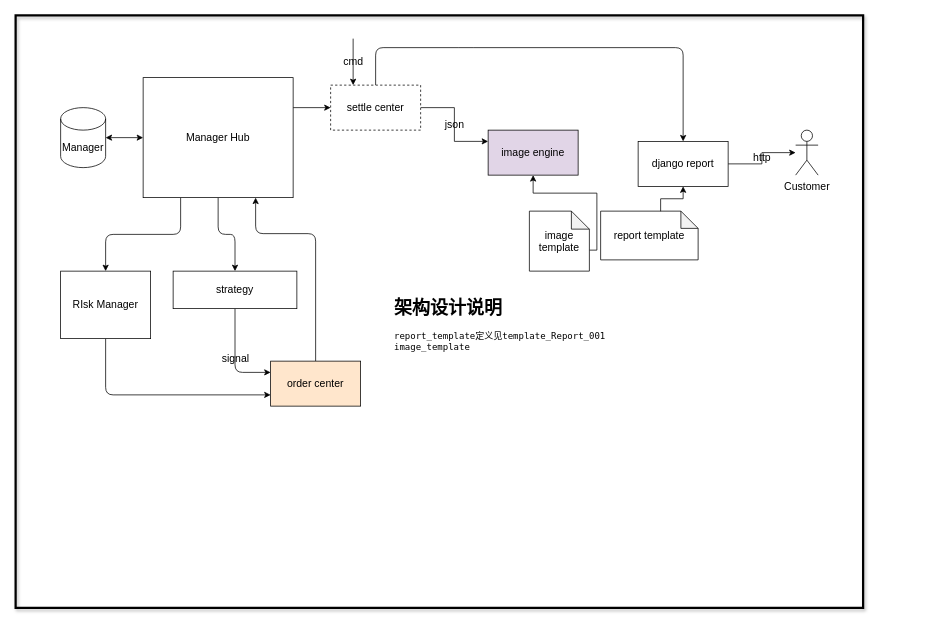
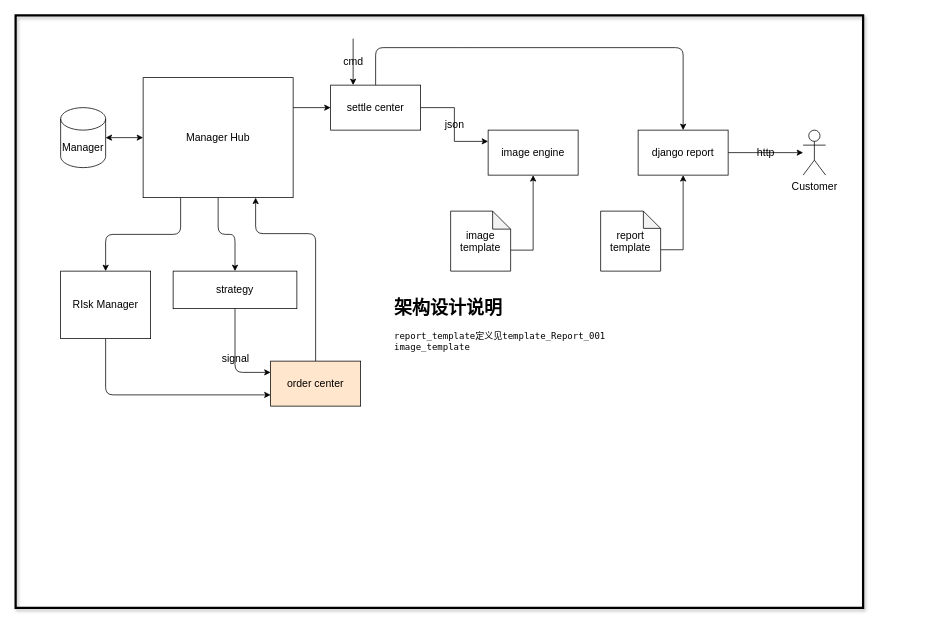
- <mxCell id="25" value="settle center" style="rounded=0;whiteSpace=wrap;html=1;fontFamily=Helvetica;fontSize=14;fontColor=#000000;strokeColor=#000000;fillColor=#FFFFFF;dashed=1;" parent="1" vertex="1"><mxGeometry x="440" y="113" width="120" height="60" as="geometry" /></mxCell>
+ <mxCell id="25" value="settle center" style="rounded=0;whiteSpace=wrap;html=1;fontFamily=Helvetica;fontSize=14;fontColor=#000000;strokeColor=#000000;fillColor=#FFFFFF;" parent="1" vertex="1"><mxGeometry x="440" y="113" width="120" height="60" as="geometry" /></mxCell>
- <mxCell id="5" value="image engine" style="rounded=0;whiteSpace=wrap;html=1;fontFamily=Helvetica;fontSize=14;fontColor=#000000;strokeColor=#000000;fillColor=#e1d5e7;" parent="1" vertex="1"><mxGeometry x="650" y="173" width="120" height="60" as="geometry" /></mxCell>
+ <mxCell id="5" value="image engine" style="rounded=0;whiteSpace=wrap;html=1;fontFamily=Helvetica;fontSize=14;fontColor=#000000;strokeColor=#000000;fillColor=#FFFFFF;" parent="1" vertex="1"><mxGeometry x="650" y="173" width="120" height="60" as="geometry" /></mxCell>
- <mxCell id="8" value="Customer" style="shape=umlActor;verticalLabelPosition=bottom;verticalAlign=top;html=1;outlineConnect=0;fontFamily=Helvetica;fontSize=14;fontColor=#000000;strokeColor=#000000;fillColor=#FFFFFF;rounded=0;" parent="1" vertex="1"><mxGeometry x="1060" y="173" width="30" height="60" as="geometry" /></mxCell>
+ <mxCell id="8" value="Customer" style="shape=umlActor;verticalLabelPosition=bottom;verticalAlign=top;html=1;outlineConnect=0;fontFamily=Helvetica;fontSize=14;fontColor=#000000;strokeColor=#000000;fillColor=#FFFFFF;rounded=0;" parent="1" vertex="1"><mxGeometry x="1070" y="173" width="30" height="60" as="geometry" /></mxCell>
- <mxCell id="4" value="django report" style="rounded=0;whiteSpace=wrap;html=1;fillColor=#FFFFFF;fontColor=#000000;strokeColor=#000000;fontSize=14;" parent="1" vertex="1"><mxGeometry x="850" y="188" width="120" height="60" as="geometry" /></mxCell>
+ <mxCell id="4" value="django report" style="rounded=0;whiteSpace=wrap;html=1;fillColor=#FFFFFF;fontColor=#000000;strokeColor=#000000;fontSize=14;" parent="1" vertex="1"><mxGeometry x="850" y="173" width="120" height="60" as="geometry" /></mxCell>
- <mxCell id="17" value="report template" style="shape=note;whiteSpace=wrap;html=1;backgroundOutline=1;darkOpacity=0.05;rounded=0;fontFamily=Helvetica;fontSize=14;fontColor=#000000;strokeColor=#000000;fillColor=#FFFFFF;size=23;" parent="1" vertex="1"><mxGeometry x="800" y="281" width="130" height="65" as="geometry" /></mxCell>
+ <mxCell id="17" value="report template" style="shape=note;whiteSpace=wrap;html=1;backgroundOutline=1;darkOpacity=0.05;rounded=0;fontFamily=Helvetica;fontSize=14;fontColor=#000000;strokeColor=#000000;fillColor=#FFFFFF;size=23;" parent="1" vertex="1"><mxGeometry x="800" y="281" width="80" height="80" as="geometry" /></mxCell>
- <mxCell id="16" value="image template" style="shape=note;whiteSpace=wrap;html=1;backgroundOutline=1;darkOpacity=0.05;rounded=0;fontFamily=Helvetica;fontSize=14;fontColor=#000000;strokeColor=#000000;fillColor=#FFFFFF;size=24;" parent="1" vertex="1"><mxGeometry x="705" y="281" width="80" height="80" as="geometry" /></mxCell>
+ <mxCell id="16" value="image template" style="shape=note;whiteSpace=wrap;html=1;backgroundOutline=1;darkOpacity=0.05;rounded=0;fontFamily=Helvetica;fontSize=14;fontColor=#000000;strokeColor=#000000;fillColor=#FFFFFF;size=24;" parent="1" vertex="1"><mxGeometry x="600" y="281" width="80" height="80" as="geometry" /></mxCell>
